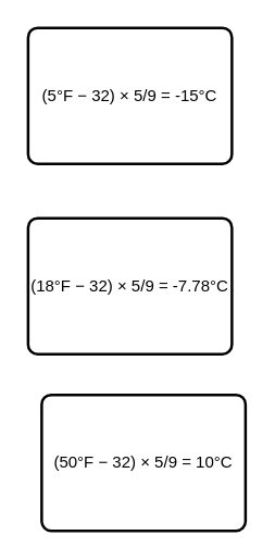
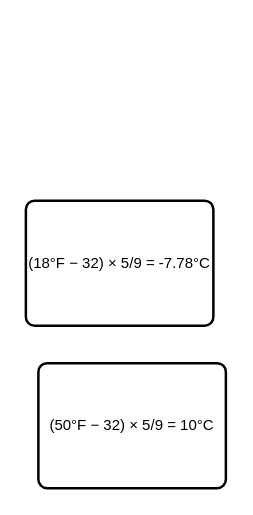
- <mxCell id="4" value="(5°F − 32) × 5/9 = -15°C" style="rounded=1;whiteSpace=wrap;html=1;absoluteArcSize=1;arcSize=14;strokeWidth=2;" vertex="1" parent="1"><mxGeometry x="20" y="20" width="150" height="100" as="geometry" /></mxCell>
